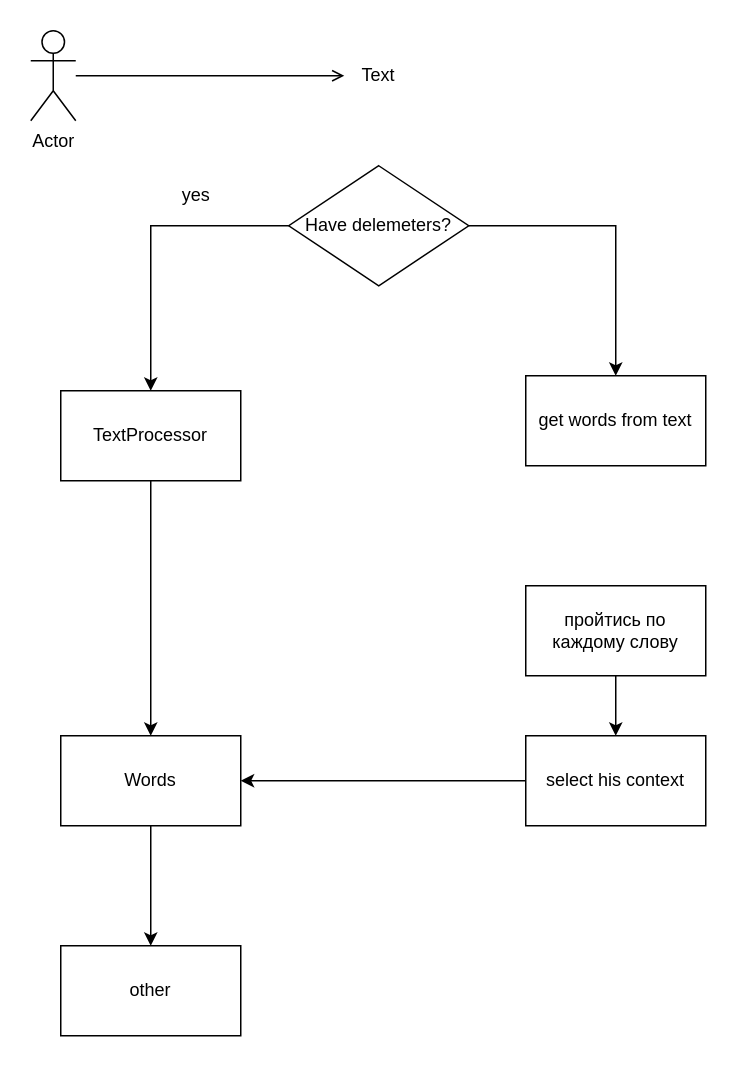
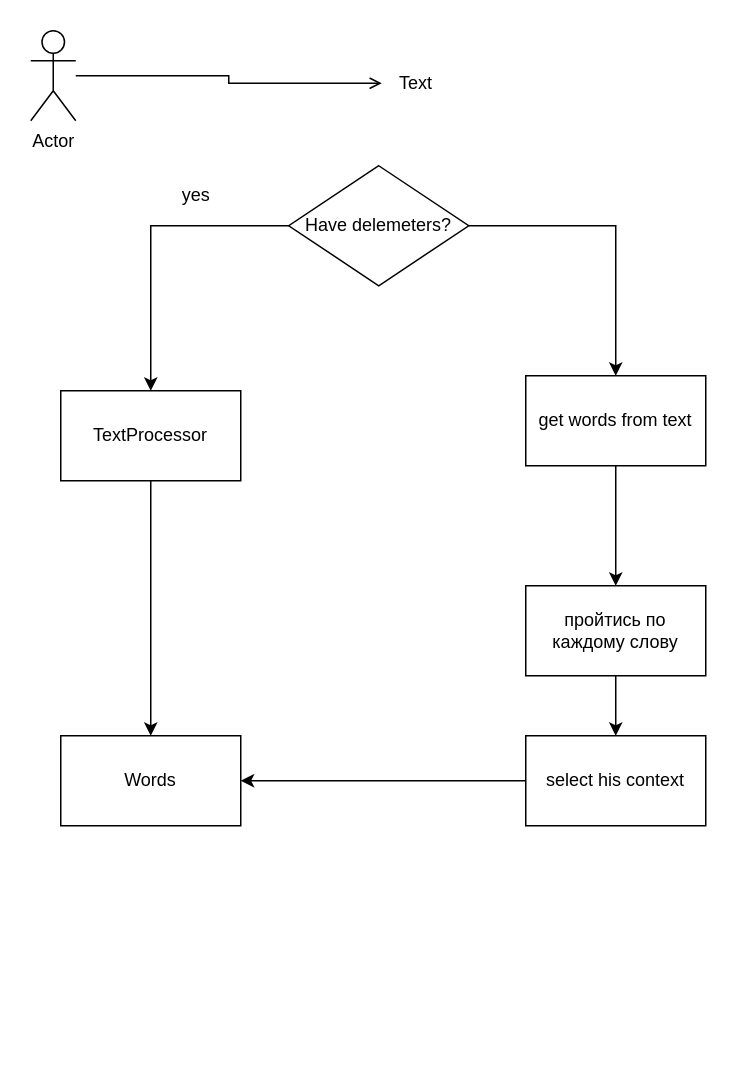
- <mxCell id="2" value="Text" style="text;html=1;strokeColor=none;fillColor=none;align=center;verticalAlign=middle;whiteSpace=wrap;rounded=0;" parent="1" vertex="1"><mxGeometry x="229" y="40" width="46" height="20" as="geometry" /></mxCell>
+ <mxCell id="2" value="Text" style="text;html=1;strokeColor=none;fillColor=none;align=center;verticalAlign=middle;whiteSpace=wrap;rounded=0;" parent="1" vertex="1"><mxGeometry x="254" y="45" width="46" height="20" as="geometry" /></mxCell>
+ <mxCell id="10" value="" style="edgeStyle=orthogonalEdgeStyle;rounded=0;orthogonalLoop=1;jettySize=auto;html=1;" parent="1" source="11" target="16" edge="1"><mxGeometry relative="1" as="geometry" /></mxCell>
- <mxCell id="13" value="" style="edgeStyle=orthogonalEdgeStyle;rounded=0;orthogonalLoop=1;jettySize=auto;html=1;" parent="1" source="14" target="19" edge="1"><mxGeometry relative="1" as="geometry" /></mxCell>
- <mxCell id="19" value="other" style="whiteSpace=wrap;html=1;" parent="1" vertex="1"><mxGeometry x="40" y="630" width="120" height="60" as="geometry" /></mxCell>
